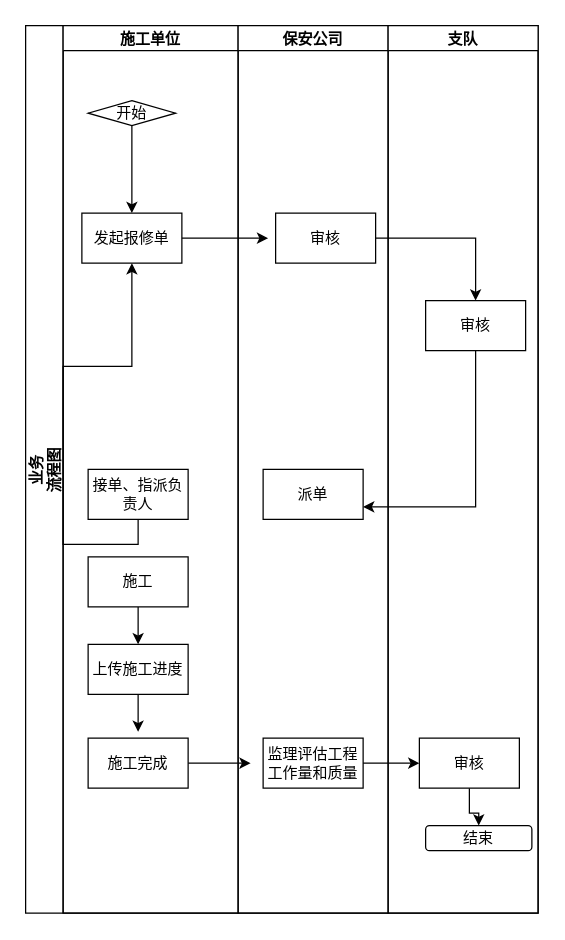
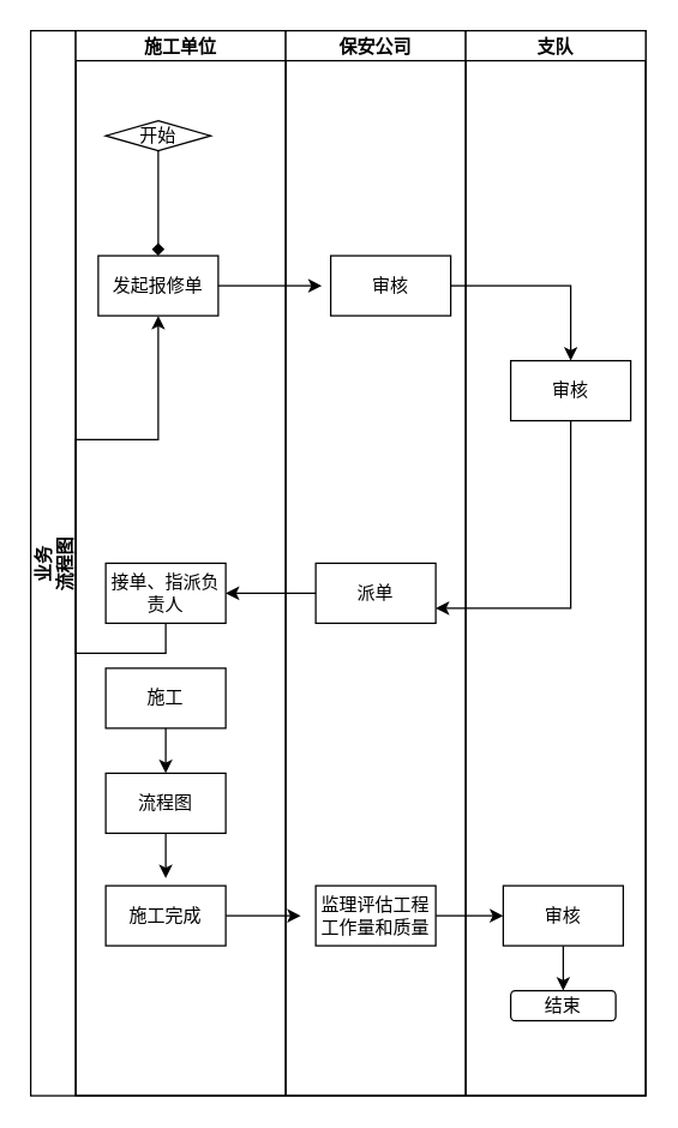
- <mxCell id="5" style="edgeStyle=orthogonalEdgeStyle;rounded=0;orthogonalLoop=1;jettySize=auto;html=1;exitX=0.5;exitY=1;exitDx=0;exitDy=0;entryX=0.5;entryY=0;entryDx=0;entryDy=0;" parent="4" source="6" target="7" edge="1"><mxGeometry relative="1" as="geometry" /></mxCell>
+ <mxCell id="5" style="edgeStyle=orthogonalEdgeStyle;rounded=0;orthogonalLoop=1;jettySize=auto;html=1;exitX=0.5;exitY=1;exitDx=0;exitDy=0;entryX=0.5;entryY=0;entryDx=0;entryDy=0;endArrow=diamond;" parent="4" source="6" target="7" edge="1"><mxGeometry relative="1" as="geometry" /></mxCell>
+ <mxCell id="3" style="edgeStyle=orthogonalEdgeStyle;rounded=0;orthogonalLoop=1;jettySize=auto;html=1;entryX=1;entryY=0.5;entryDx=0;entryDy=0;" parent="2" source="18" target="9" edge="1"><mxGeometry relative="1" as="geometry" /></mxCell>
- <mxCell id="13" value="上传施工进度" style="rounded=0;whiteSpace=wrap;html=1;" parent="4" vertex="1"><mxGeometry x="20" y="495" width="80" height="40" as="geometry" /></mxCell>
+ <mxCell id="13" value="流程图" style="rounded=0;whiteSpace=wrap;html=1;" parent="4" vertex="1"><mxGeometry x="20" y="495" width="80" height="40" as="geometry" /></mxCell>
- <mxCell id="24" value="结束" style="rounded=1;whiteSpace=wrap;html=1;" parent="20" vertex="1"><mxGeometry x="30" y="640" width="85" height="20" as="geometry" /></mxCell>
+ <mxCell id="24" value="结束" style="rounded=1;whiteSpace=wrap;html=1;" parent="20" vertex="1"><mxGeometry x="30" y="640" width="70" height="20" as="geometry" /></mxCell>
